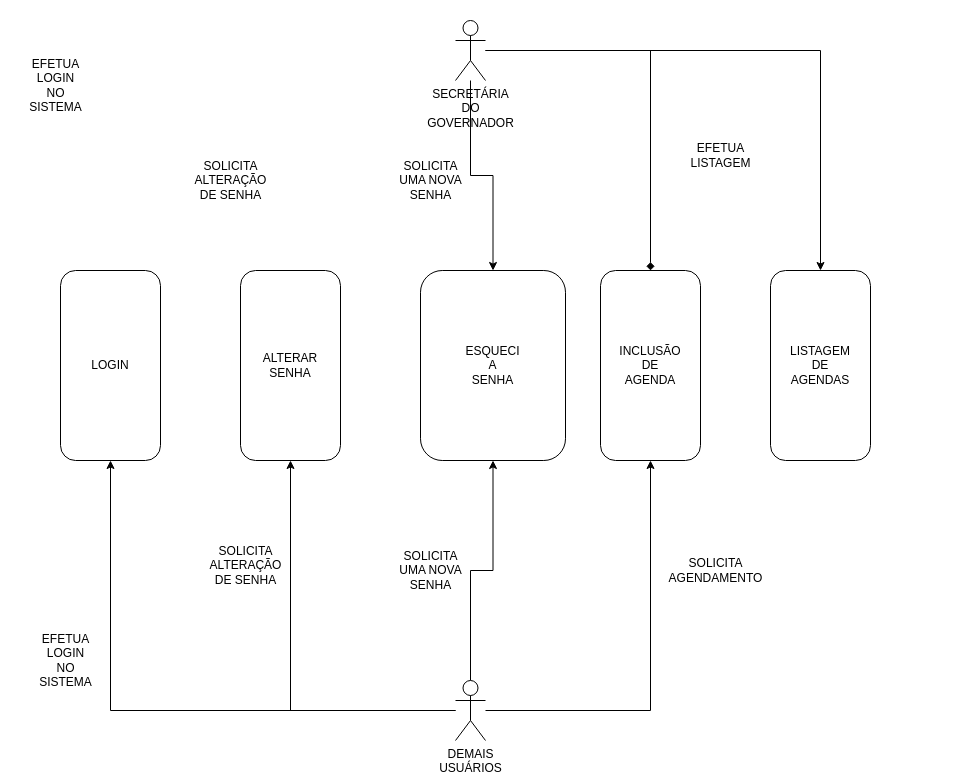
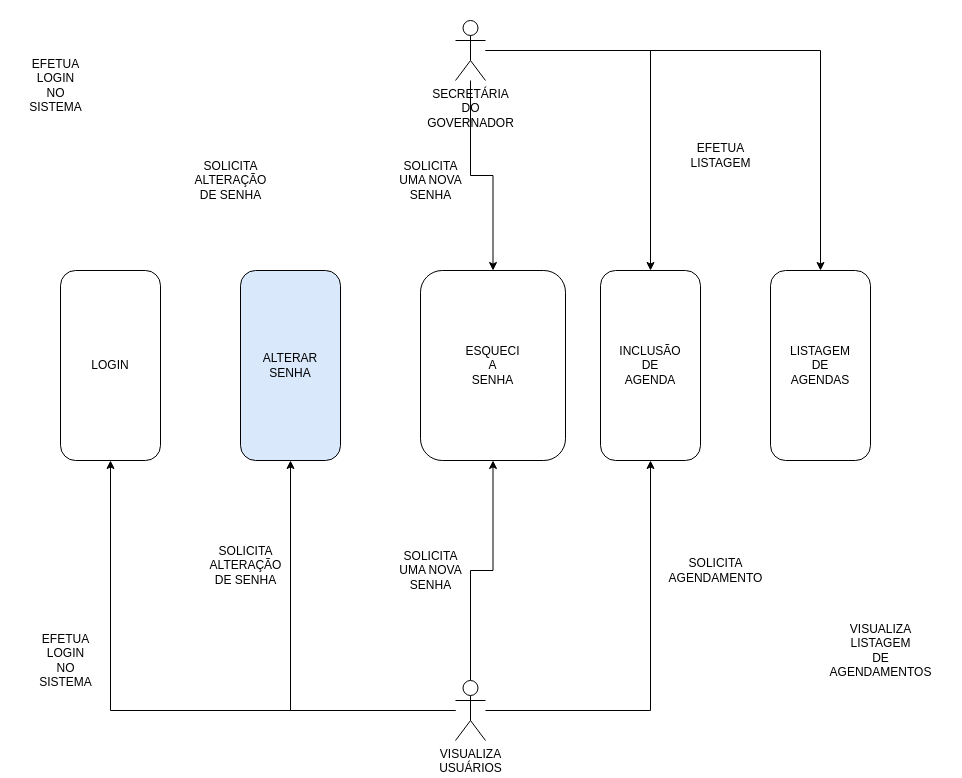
- <mxCell id="6" style="edgeStyle=orthogonalEdgeStyle;rounded=0;orthogonalLoop=1;jettySize=auto;html=1;entryX=0.5;entryY=0;entryDx=0;entryDy=0;endArrow=diamond;" edge="1" parent="1" source="8" target="3"><mxGeometry relative="1" as="geometry" /></mxCell>
+ <mxCell id="6" style="edgeStyle=orthogonalEdgeStyle;rounded=0;orthogonalLoop=1;jettySize=auto;html=1;entryX=0.5;entryY=0;entryDx=0;entryDy=0;" edge="1" parent="1" source="8" target="3"><mxGeometry relative="1" as="geometry" /></mxCell>
- <mxCell id="19" value="ALTERAR&lt;br&gt;SENHA" style="rounded=1;whiteSpace=wrap;html=1;" vertex="1" parent="1"><mxGeometry x="240" y="270" width="100" height="190" as="geometry" /></mxCell>
+ <mxCell id="19" value="ALTERAR&lt;br&gt;SENHA" style="rounded=1;whiteSpace=wrap;html=1;fillColor=#dae8fc;" vertex="1" parent="1"><mxGeometry x="240" y="270" width="100" height="190" as="geometry" /></mxCell>
+ <mxCell id="14" value="VISUALIZA &lt;br&gt;LISTAGEM&lt;br&gt;DE&lt;br&gt;AGENDAMENTOS" style="text;html=1;align=center;verticalAlign=middle;resizable=0;points=[];autosize=1;" vertex="1" parent="1"><mxGeometry x="820" y="620" width="120" height="60" as="geometry" /></mxCell>
- <mxCell id="13" value="DEMAIS&lt;br&gt;USUÁRIOS" style="shape=umlActor;verticalLabelPosition=bottom;verticalAlign=top;html=1;outlineConnect=0;" vertex="1" parent="1"><mxGeometry x="455" y="680" width="30" height="60" as="geometry" /></mxCell>
+ <mxCell id="13" value="VISUALIZA&lt;br&gt;USUÁRIOS" style="shape=umlActor;verticalLabelPosition=bottom;verticalAlign=top;html=1;outlineConnect=0;" vertex="1" parent="1"><mxGeometry x="455" y="680" width="30" height="60" as="geometry" /></mxCell>
